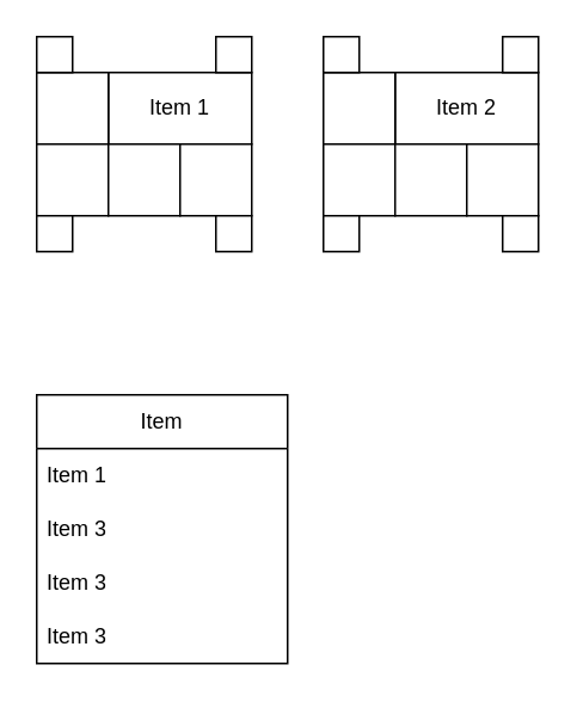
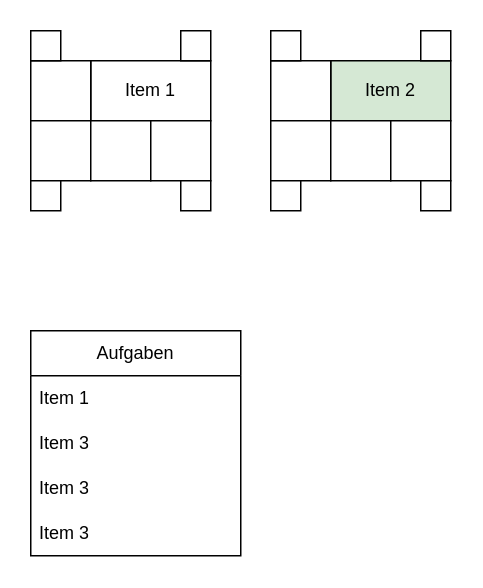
- <mxCell id="11" value="Item 2" style="rounded=0;whiteSpace=wrap;html=1;" vertex="1" parent="1"><mxGeometry x="220" y="40" width="80" height="40" as="geometry" /></mxCell>
+ <mxCell id="11" value="Item 2" style="rounded=0;whiteSpace=wrap;html=1;fillColor=#d5e8d4;" vertex="1" parent="1"><mxGeometry x="220" y="40" width="80" height="40" as="geometry" /></mxCell>
- <mxCell id="20" value="Item" style="swimlane;fontStyle=0;childLayout=stackLayout;horizontal=1;startSize=30;horizontalStack=0;resizeParent=1;resizeParentMax=0;resizeLast=0;collapsible=1;marginBottom=0;whiteSpace=wrap;html=1;" vertex="1" parent="1"><mxGeometry x="20" y="220" width="140" height="150" as="geometry" /></mxCell>
+ <mxCell id="20" value="Aufgaben" style="swimlane;fontStyle=0;childLayout=stackLayout;horizontal=1;startSize=30;horizontalStack=0;resizeParent=1;resizeParentMax=0;resizeLast=0;collapsible=1;marginBottom=0;whiteSpace=wrap;html=1;" vertex="1" parent="1"><mxGeometry x="20" y="220" width="140" height="150" as="geometry" /></mxCell>
